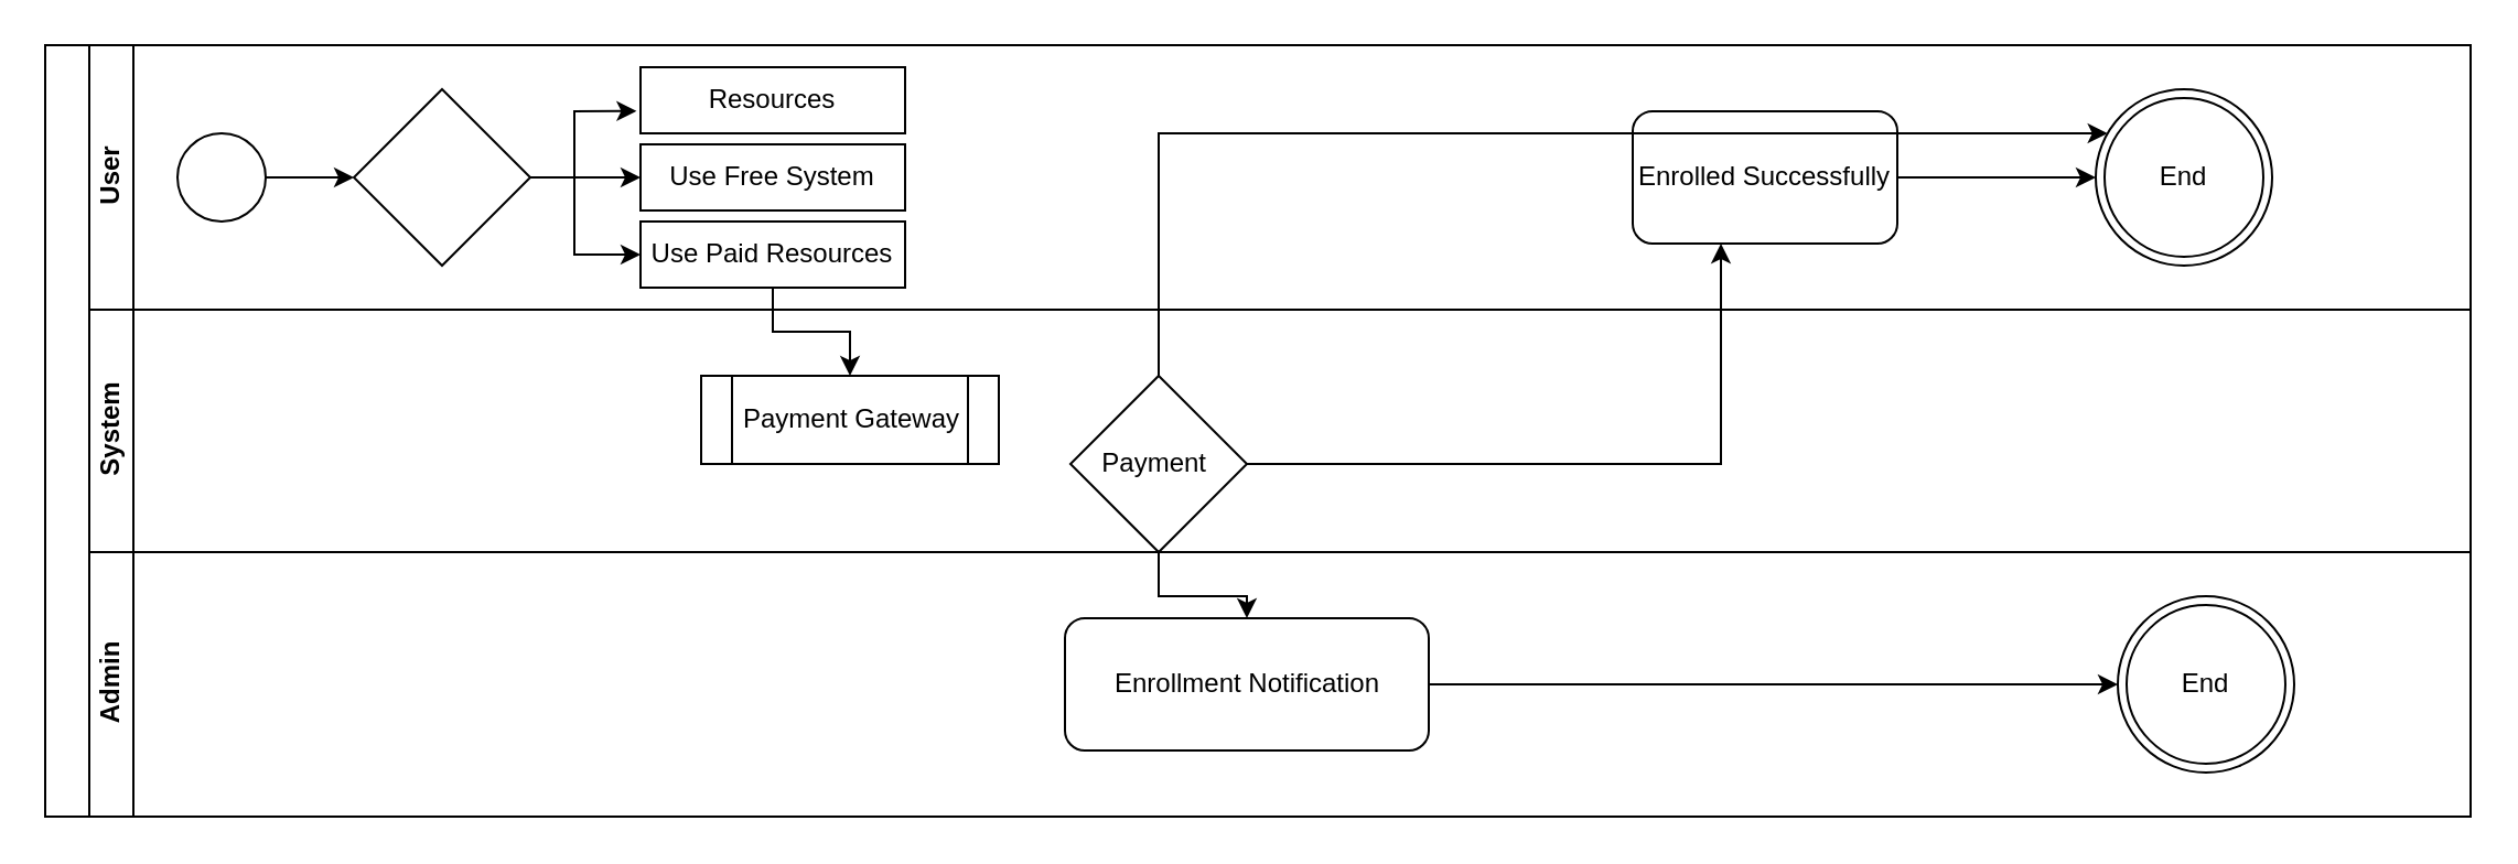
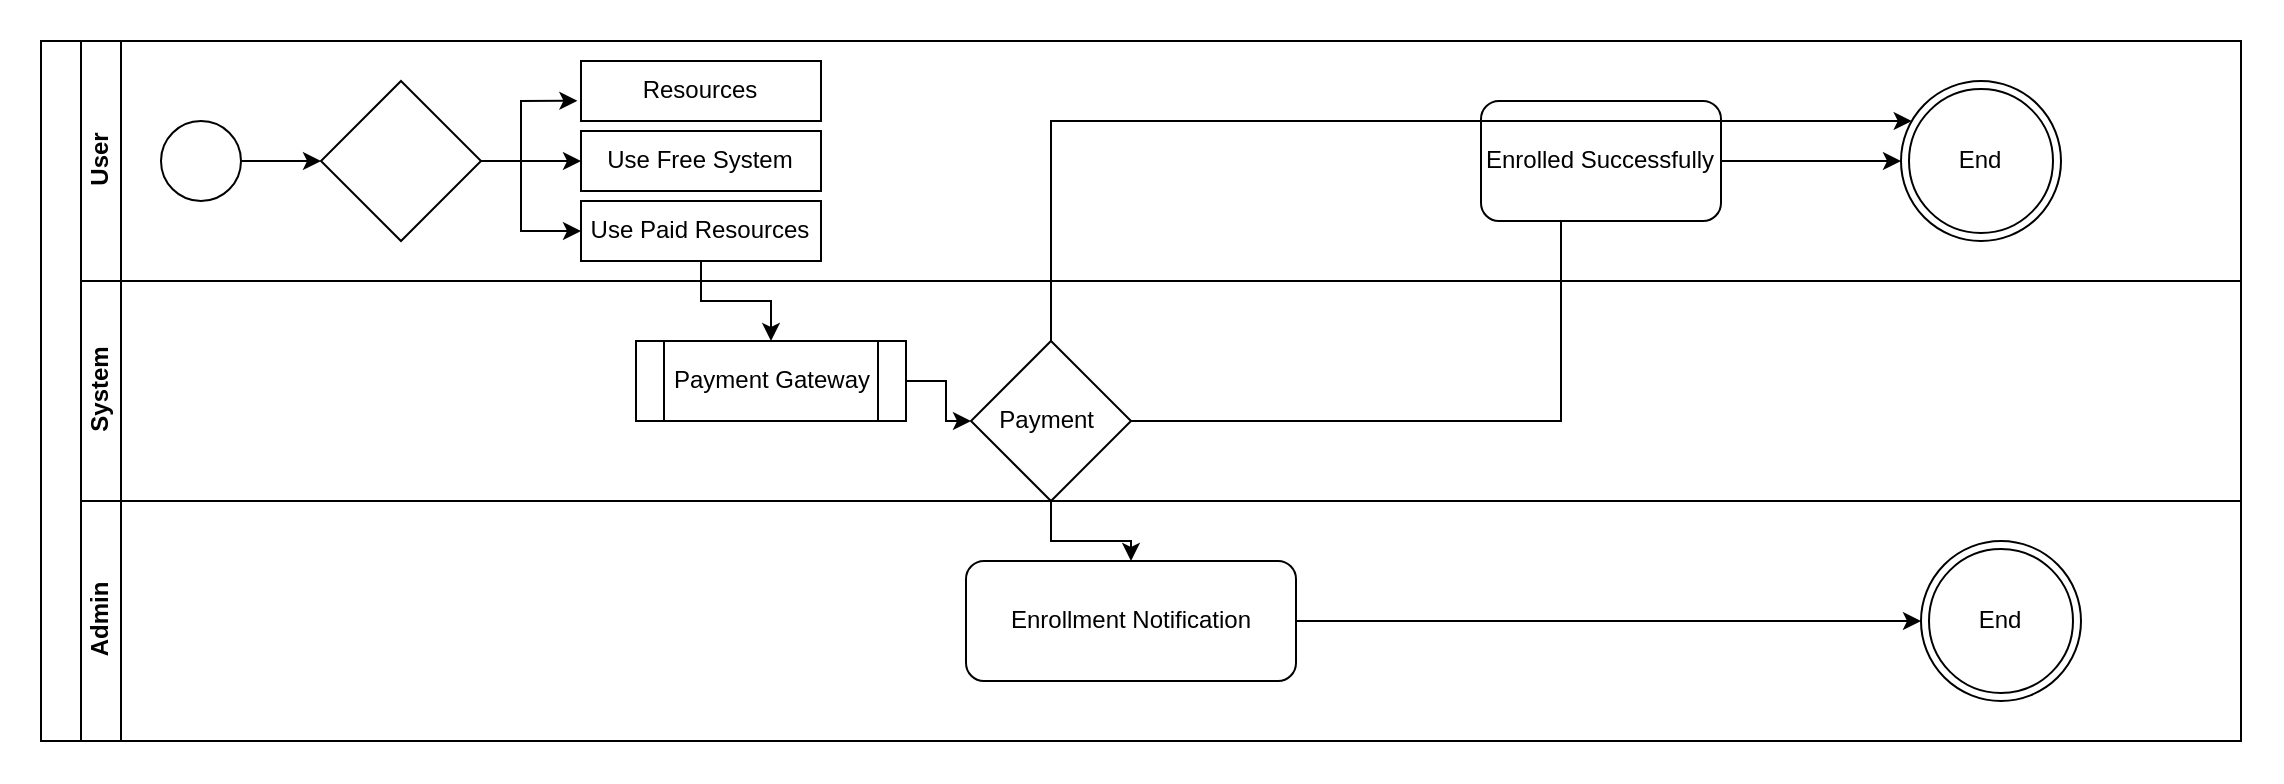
- <mxCell id="24" value="" style="edgeStyle=orthogonalEdgeStyle;rounded=0;orthogonalLoop=1;jettySize=auto;html=1;" edge="1" parent="1" source="27" target="15"><mxGeometry relative="1" as="geometry"><Array as="points"><mxPoint x="780" y="210" /></Array></mxGeometry></mxCell>
+ <mxCell id="24" value="" style="edgeStyle=orthogonalEdgeStyle;rounded=0;orthogonalLoop=1;jettySize=auto;html=1;endArrow=none;" edge="1" parent="1" source="27" target="15"><mxGeometry relative="1" as="geometry"><Array as="points"><mxPoint x="780" y="210" /></Array></mxGeometry></mxCell>
+ <mxCell id="28" value="" style="edgeStyle=orthogonalEdgeStyle;rounded=0;orthogonalLoop=1;jettySize=auto;html=1;" edge="1" parent="1" source="18" target="27"><mxGeometry relative="1" as="geometry" /></mxCell>
